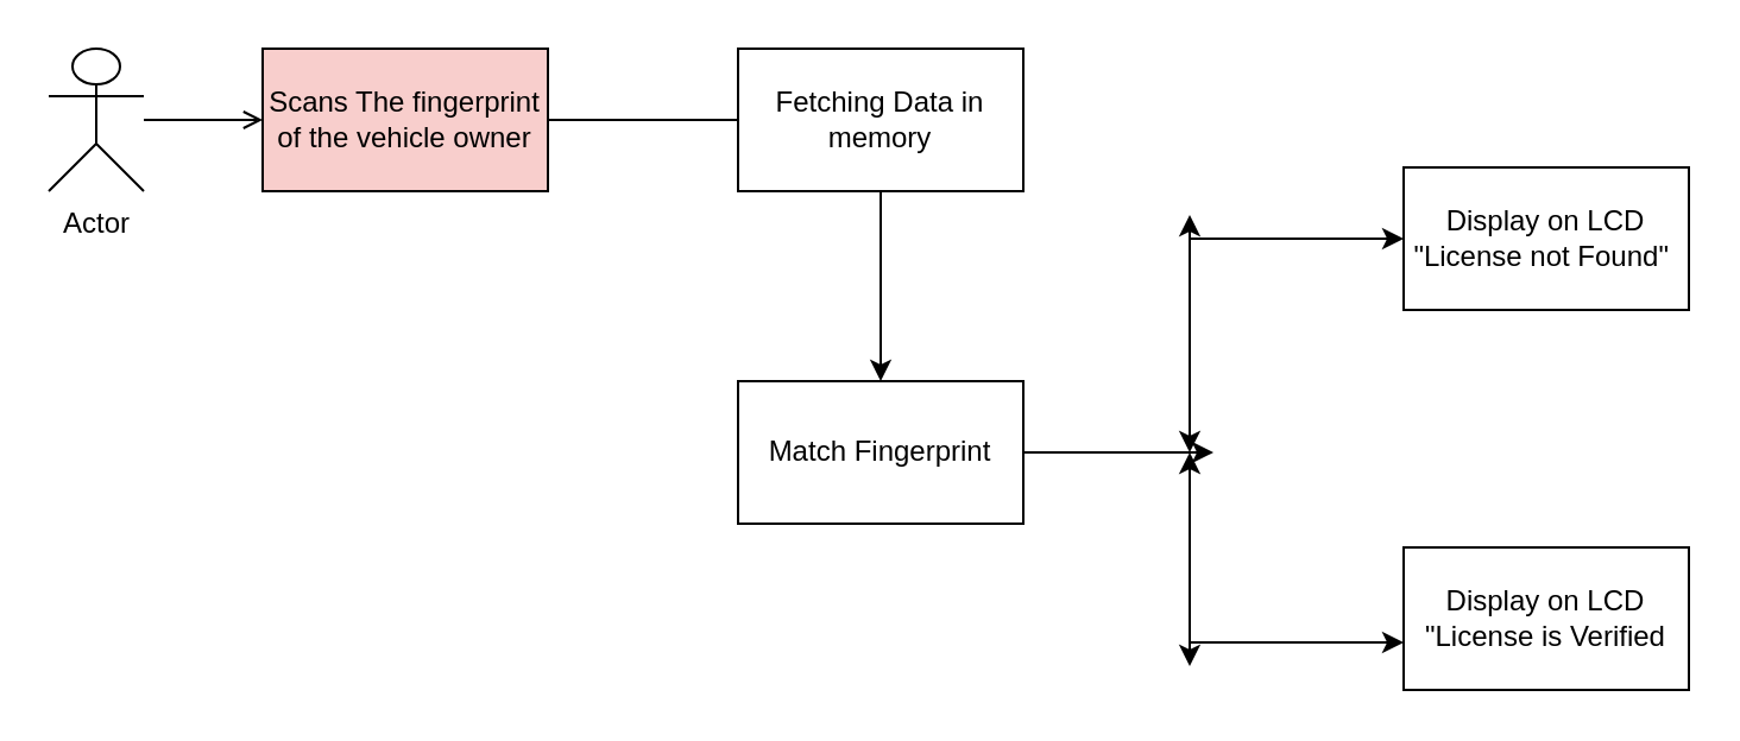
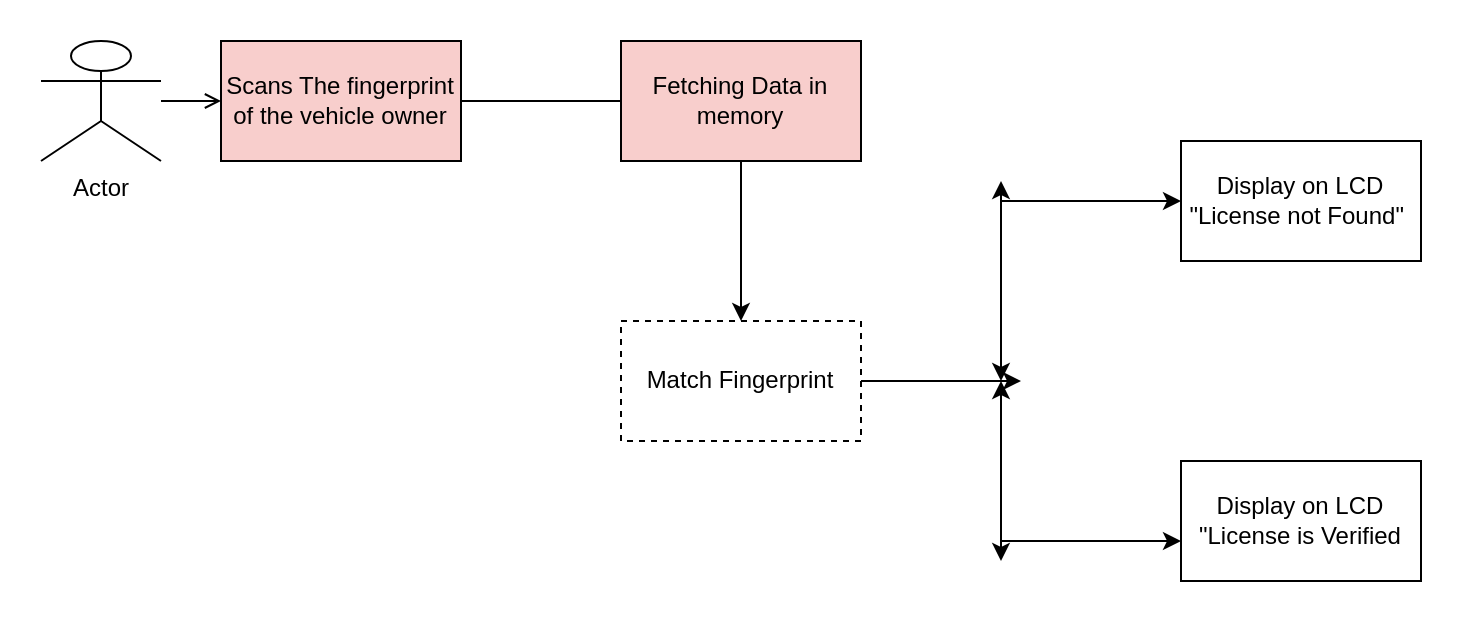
- <mxCell id="3" value="Actor" style="shape=umlActor;verticalLabelPosition=bottom;verticalAlign=top;html=1;outlineConnect=0;" vertex="1" parent="1"><mxGeometry x="20" y="20" width="40" height="60" as="geometry" /></mxCell>
+ <mxCell id="3" value="Actor" style="shape=umlActor;verticalLabelPosition=bottom;verticalAlign=top;html=1;outlineConnect=0;" vertex="1" parent="1"><mxGeometry x="20" y="20" width="60" height="60" as="geometry" /></mxCell>
- <mxCell id="7" value="Fetching Data in memory" style="whiteSpace=wrap;html=1;rounded=0;" vertex="1" parent="1"><mxGeometry x="310" y="20" width="120" height="60" as="geometry" /></mxCell>
+ <mxCell id="7" value="Fetching Data in memory" style="whiteSpace=wrap;html=1;rounded=0;fillColor=#f8cecc;" vertex="1" parent="1"><mxGeometry x="310" y="20" width="120" height="60" as="geometry" /></mxCell>
- <mxCell id="9" value="Match Fingerprint" style="rounded=0;whiteSpace=wrap;html=1;" vertex="1" parent="1"><mxGeometry x="310" y="160" width="120" height="60" as="geometry" /></mxCell>
+ <mxCell id="9" value="Match Fingerprint" style="rounded=0;whiteSpace=wrap;html=1;dashed=1;" vertex="1" parent="1"><mxGeometry x="310" y="160" width="120" height="60" as="geometry" /></mxCell>
